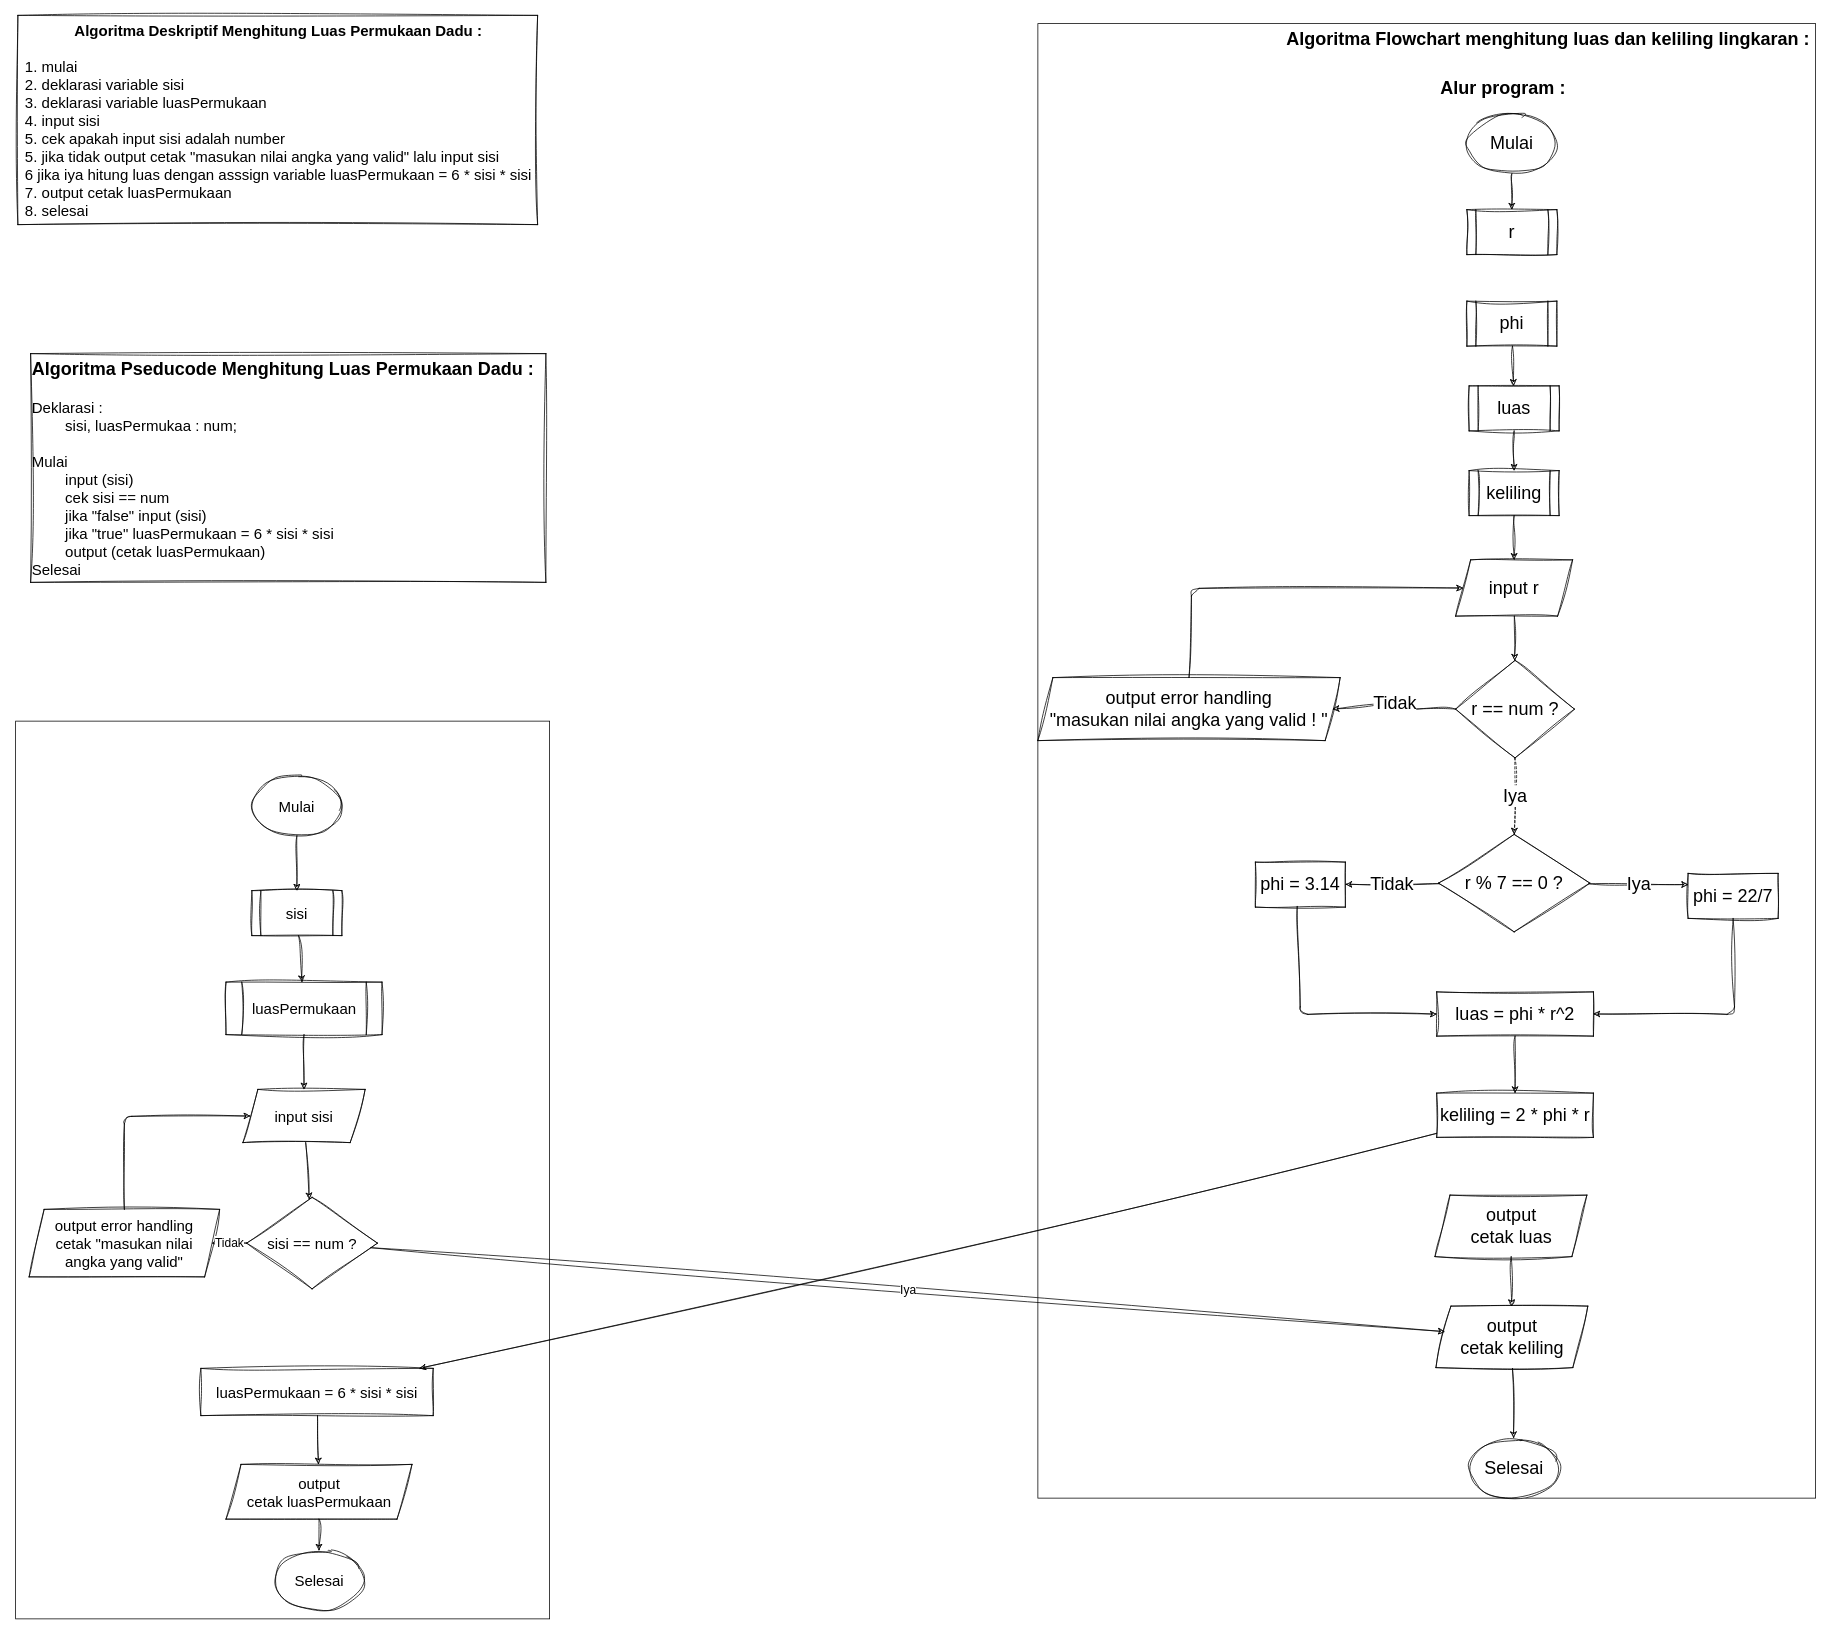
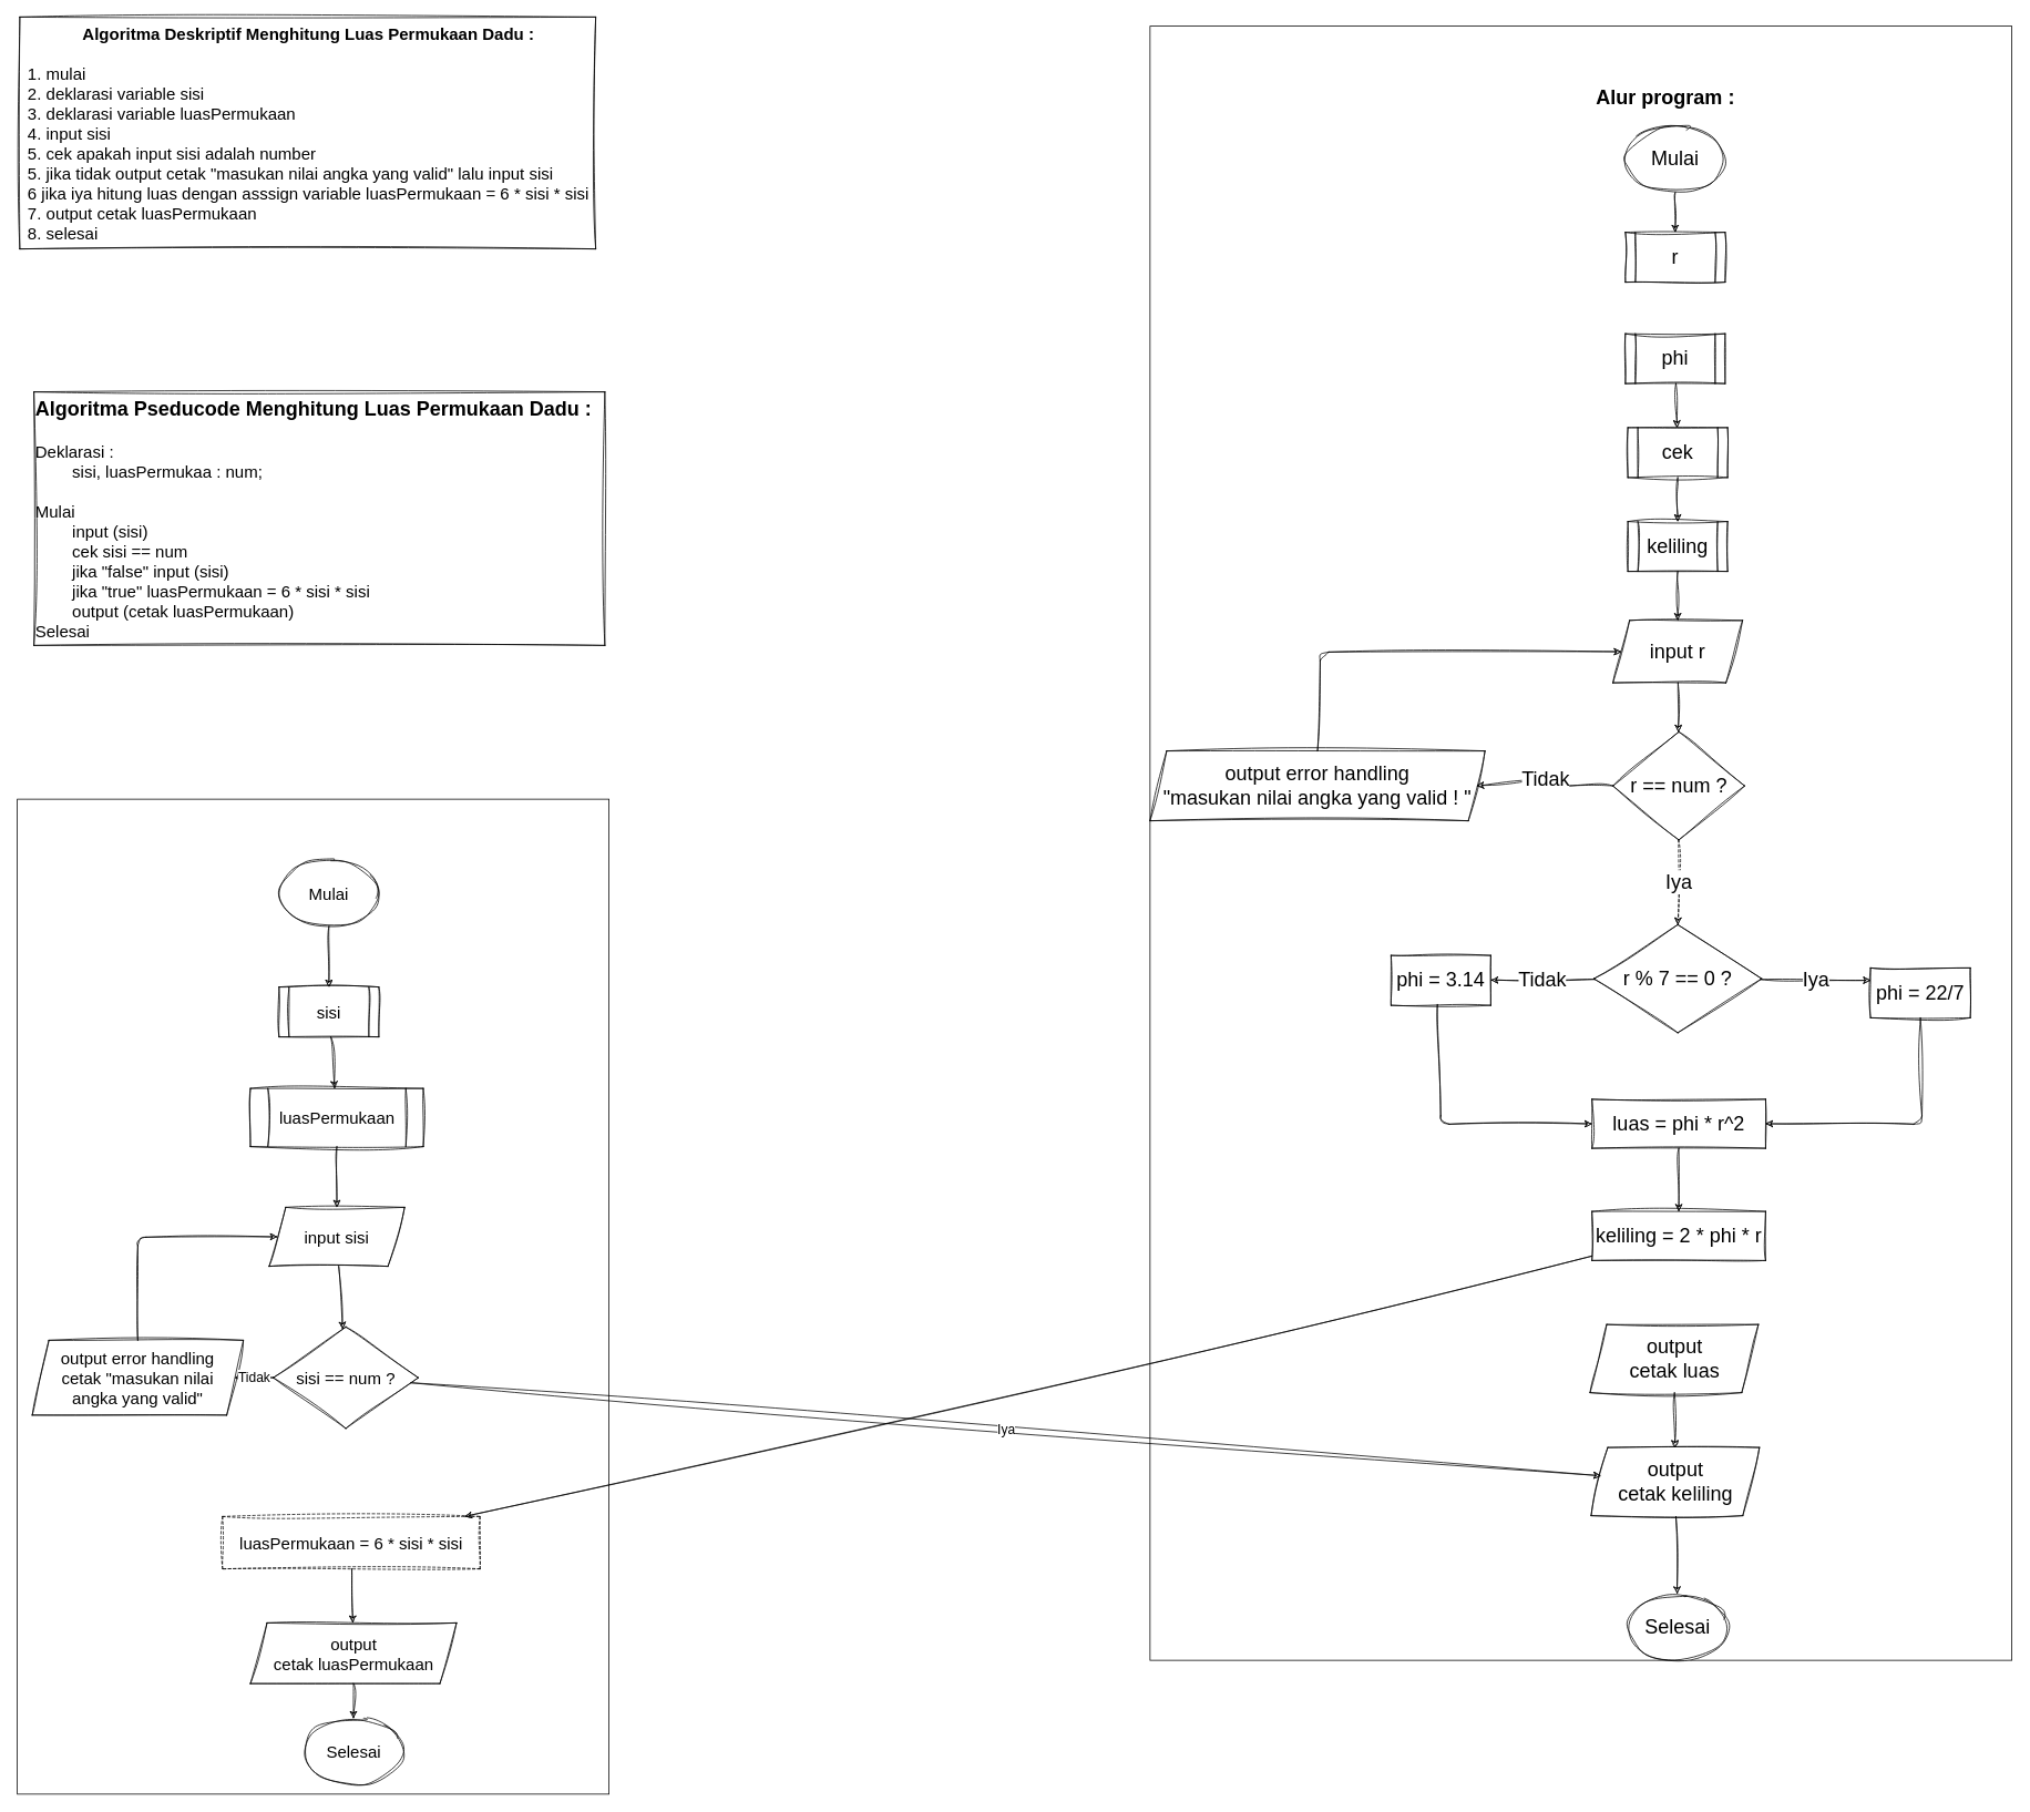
- <mxCell id="27" value="&lt;b&gt;&lt;font style=&quot;font-size: 24px;&quot;&gt;Algoritma Flowchart menghitung luas dan keliling lingkaran :&lt;/font&gt;&lt;/b&gt;" style="text;html=1;align=center;verticalAlign=middle;resizable=0;points=[];autosize=1;strokeColor=none;fillColor=none;fontSize=20;fontFamily=Helvetica;sketch=1;hachureGap=4;jiggle=2;curveFitting=1;fontSource=https%3A%2F%2Ffonts.googleapis.com%2Fcss%3Ffamily%3DArchitects%2BDaughter;" parent="24" vertex="1"><mxGeometry x="322" width="715" height="41" as="geometry" /></mxCell>
- <mxCell id="32" value="luas" style="shape=process;whiteSpace=wrap;html=1;backgroundOutline=1;sketch=1;hachureGap=4;jiggle=2;curveFitting=1;fontFamily=Helvetica;fontSize=24;" parent="24" vertex="1"><mxGeometry x="575" y="483" width="120" height="60" as="geometry" /></mxCell>
+ <mxCell id="32" value="cek" style="shape=process;whiteSpace=wrap;html=1;backgroundOutline=1;sketch=1;hachureGap=4;jiggle=2;curveFitting=1;fontFamily=Helvetica;fontSize=24;" parent="24" vertex="1"><mxGeometry x="575" y="483" width="120" height="60" as="geometry" /></mxCell>
- <mxCell id="15" value="luasPermukaan = 6 * sisi * sisi" style="rounded=0;whiteSpace=wrap;html=1;sketch=1;hachureGap=4;jiggle=2;curveFitting=1;fontFamily=Helvetica;fontSize=20;" parent="5" vertex="1"><mxGeometry x="208" y="863" width="309.75" height="63" as="geometry" /></mxCell>
+ <mxCell id="15" value="luasPermukaan = 6 * sisi * sisi" style="rounded=0;whiteSpace=wrap;html=1;sketch=1;hachureGap=4;jiggle=2;curveFitting=1;fontFamily=Helvetica;fontSize=20;dashed=1;" parent="5" vertex="1"><mxGeometry x="208" y="863" width="309.75" height="63" as="geometry" /></mxCell>
